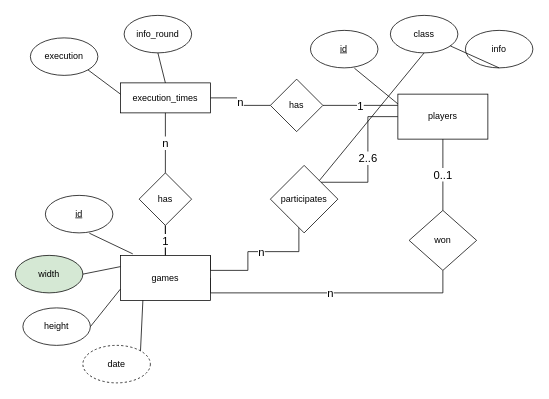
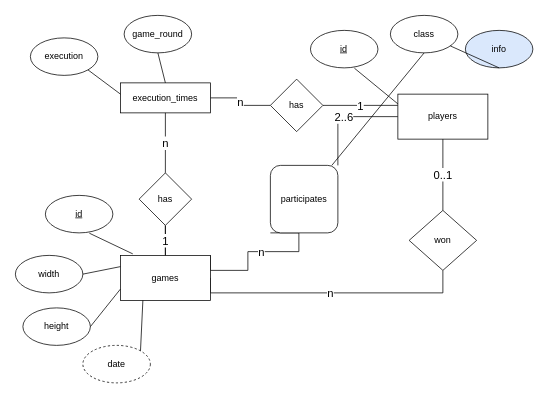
- <mxCell id="34" value="info_round" style="ellipse;whiteSpace=wrap;html=1;" vertex="1" parent="1"><mxGeometry x="165" y="20" width="90" height="50" as="geometry" /></mxCell>
+ <mxCell id="34" value="game_round" style="ellipse;whiteSpace=wrap;html=1;" vertex="1" parent="1"><mxGeometry x="165" y="20" width="90" height="50" as="geometry" /></mxCell>
- <mxCell id="28" value="info" style="ellipse;whiteSpace=wrap;html=1;" parent="1" vertex="1"><mxGeometry x="620" y="40" width="90" height="50" as="geometry" /></mxCell>
+ <mxCell id="28" value="info" style="ellipse;whiteSpace=wrap;html=1;fillColor=#dae8fc;" parent="1" vertex="1"><mxGeometry x="620" y="40" width="90" height="50" as="geometry" /></mxCell>
- <mxCell id="22" value="participates" style="rhombus;whiteSpace=wrap;html=1;" parent="1" vertex="1"><mxGeometry x="360" y="220" width="90" height="90" as="geometry" /></mxCell>
+ <mxCell id="22" value="participates" style="whiteSpace=wrap;html=1;rounded=1;" parent="1" vertex="1"><mxGeometry x="360" y="220" width="90" height="90" as="geometry" /></mxCell>
- <mxCell id="12" value="width" style="ellipse;whiteSpace=wrap;html=1;fillColor=#d5e8d4;" parent="1" vertex="1"><mxGeometry x="20" y="340" width="90" height="50" as="geometry" /></mxCell>
+ <mxCell id="12" value="width" style="ellipse;whiteSpace=wrap;html=1;" parent="1" vertex="1"><mxGeometry x="20" y="340" width="90" height="50" as="geometry" /></mxCell>
